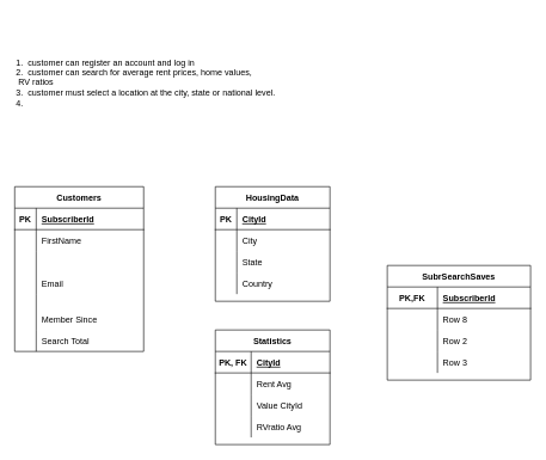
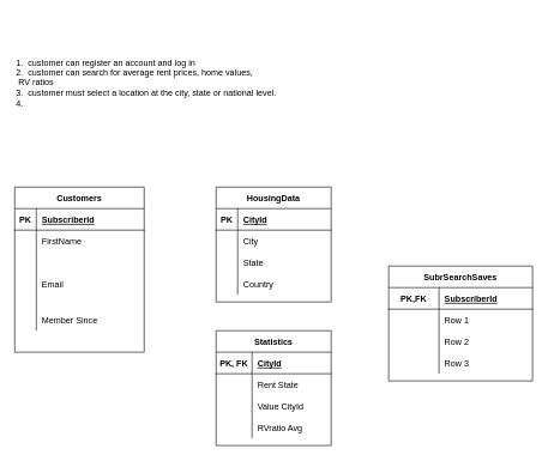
- <mxCell id="55" value="Row 8" style="shape=partialRectangle;connectable=0;fillColor=none;top=0;left=0;bottom=0;right=0;align=left;spacingLeft=6;overflow=hidden;" vertex="1" parent="53"><mxGeometry x="70" width="130" height="30" as="geometry" /></mxCell>
+ <mxCell id="55" value="Row 1" style="shape=partialRectangle;connectable=0;fillColor=none;top=0;left=0;bottom=0;right=0;align=left;spacingLeft=6;overflow=hidden;" vertex="1" parent="53"><mxGeometry x="70" width="130" height="30" as="geometry" /></mxCell>
- <mxCell id="21" value="Search Total" style="shape=partialRectangle;connectable=0;fillColor=none;top=0;left=0;bottom=0;right=0;align=left;spacingLeft=6;overflow=hidden;" vertex="1" parent="19"><mxGeometry x="30" width="150" height="30" as="geometry" /></mxCell>
- <mxCell id="41" value="Rent Avg" style="shape=partialRectangle;connectable=0;fillColor=none;top=0;left=0;bottom=0;right=0;align=left;spacingLeft=6;overflow=hidden;" vertex="1" parent="39"><mxGeometry x="50" width="110" height="30" as="geometry" /></mxCell>
+ <mxCell id="41" value="Rent State" style="shape=partialRectangle;connectable=0;fillColor=none;top=0;left=0;bottom=0;right=0;align=left;spacingLeft=6;overflow=hidden;" vertex="1" parent="39"><mxGeometry x="50" width="110" height="30" as="geometry" /></mxCell>
